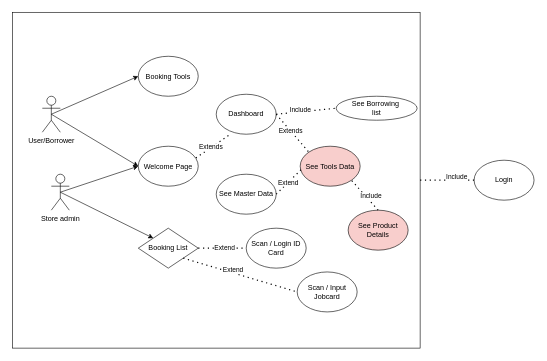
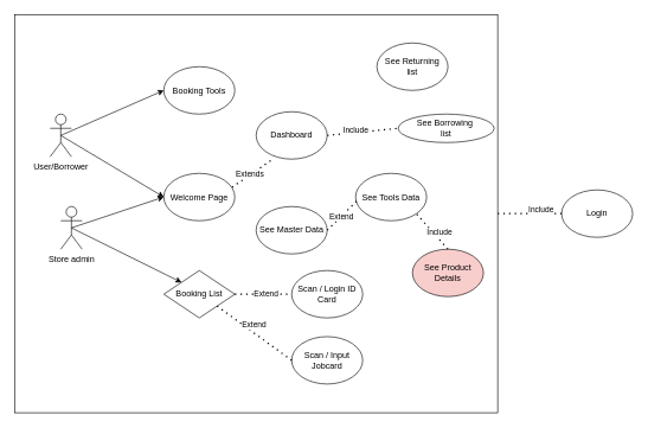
+ <mxCell id="12" value="&lt;div&gt;See Returning &lt;br&gt;&lt;/div&gt;&lt;div&gt;list&lt;/div&gt;" style="ellipse;whiteSpace=wrap;html=1;" parent="1" vertex="1"><mxGeometry x="530" y="60" width="100" height="66.66" as="geometry" /></mxCell>
- <mxCell id="16" value="" style="endArrow=none;dashed=1;html=1;dashPattern=1 3;strokeWidth=2;rounded=0;entryX=0;entryY=0;entryDx=0;entryDy=0;exitX=1;exitY=0.5;exitDx=0;exitDy=0;" parent="1" source="7" target="15" edge="1"><mxGeometry width="50" height="50" relative="1" as="geometry"><mxPoint x="326" y="263" as="sourcePoint" /><mxPoint x="384" y="223" as="targetPoint" /></mxGeometry></mxCell>
- <mxCell id="17" value="Extends" style="edgeLabel;html=1;align=center;verticalAlign=middle;resizable=0;points=[];" parent="16" vertex="1" connectable="0"><mxGeometry x="-0.273" y="-1" relative="1" as="geometry"><mxPoint x="5" y="4" as="offset" /></mxGeometry></mxCell>
- <mxCell id="15" value="&lt;div&gt;See Tools Data&lt;br&gt;&lt;/div&gt;" style="ellipse;whiteSpace=wrap;html=1;fillColor=#f8cecc;" parent="1" vertex="1"><mxGeometry x="500" y="243.34" width="100" height="66.66" as="geometry" /></mxCell>
+ <mxCell id="15" value="&lt;div&gt;See Tools Data&lt;br&gt;&lt;/div&gt;" style="ellipse;whiteSpace=wrap;html=1;" parent="1" vertex="1"><mxGeometry x="500" y="243.34" width="100" height="66.66" as="geometry" /></mxCell>
- <mxCell id="11" value="Scan / Input Jobcard" style="ellipse;whiteSpace=wrap;html=1;" parent="1" vertex="1"><mxGeometry x="495" y="453" width="100" height="66.66" as="geometry" /></mxCell>
+ <mxCell id="11" value="Scan / Input Jobcard" style="ellipse;whiteSpace=wrap;html=1;" parent="1" vertex="1"><mxGeometry x="410" y="473" width="100" height="66.66" as="geometry" /></mxCell>
